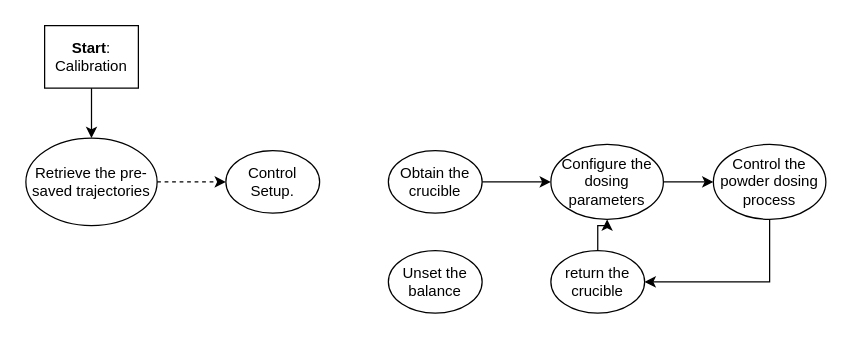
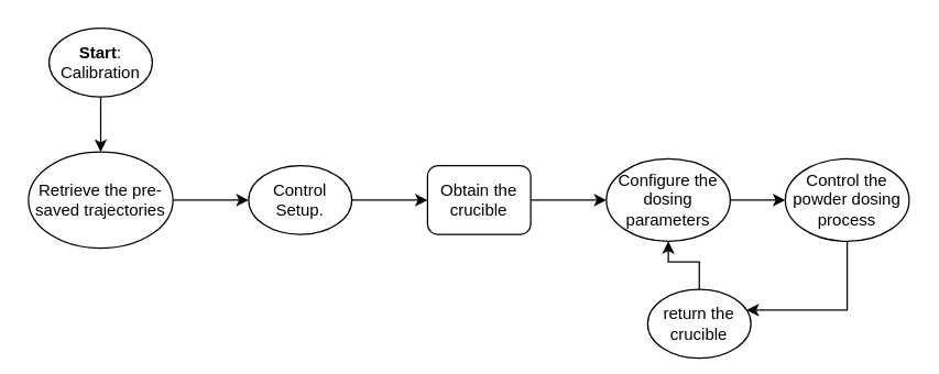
- <mxCell id="3" value="&lt;b&gt;Start&lt;/b&gt;:&lt;br&gt;Calibration" style="whiteSpace=wrap;html=1;rounded=0;" vertex="1" parent="1"><mxGeometry x="35" y="20" width="75" height="50" as="geometry" /></mxCell>
+ <mxCell id="3" value="&lt;b&gt;Start&lt;/b&gt;:&lt;br&gt;Calibration" style="ellipse;whiteSpace=wrap;html=1;" vertex="1" parent="1"><mxGeometry x="35" y="20" width="75" height="50" as="geometry" /></mxCell>
- <mxCell id="4" style="edgeStyle=orthogonalEdgeStyle;rounded=0;orthogonalLoop=1;jettySize=auto;html=1;dashed=1;" edge="1" parent="1" source="5" target="7"><mxGeometry relative="1" as="geometry" /></mxCell>
+ <mxCell id="4" style="edgeStyle=orthogonalEdgeStyle;rounded=0;orthogonalLoop=1;jettySize=auto;html=1;" edge="1" parent="1" source="5" target="7"><mxGeometry relative="1" as="geometry" /></mxCell>
+ <mxCell id="6" style="edgeStyle=orthogonalEdgeStyle;rounded=0;orthogonalLoop=1;jettySize=auto;html=1;" edge="1" parent="1" source="7" target="9"><mxGeometry relative="1" as="geometry" /></mxCell>
- <mxCell id="9" value="Obtain the crucible" style="ellipse;whiteSpace=wrap;html=1;" vertex="1" parent="1"><mxGeometry x="310" y="120" width="75" height="50" as="geometry" /></mxCell>
+ <mxCell id="9" value="Obtain the crucible" style="whiteSpace=wrap;html=1;rounded=1;" vertex="1" parent="1"><mxGeometry x="310" y="120" width="75" height="50" as="geometry" /></mxCell>
- <mxCell id="16" value="Unset the balance" style="ellipse;whiteSpace=wrap;html=1;" vertex="1" parent="1"><mxGeometry x="310" y="200" width="75" height="50" as="geometry" /></mxCell>
- <mxCell id="15" value="return the crucible" style="ellipse;whiteSpace=wrap;html=1;" vertex="1" parent="1"><mxGeometry x="440" y="200" width="75" height="50" as="geometry" /></mxCell>
+ <mxCell id="15" value="return the crucible" style="ellipse;whiteSpace=wrap;html=1;" vertex="1" parent="1"><mxGeometry x="470" y="210" width="75" height="50" as="geometry" /></mxCell>
